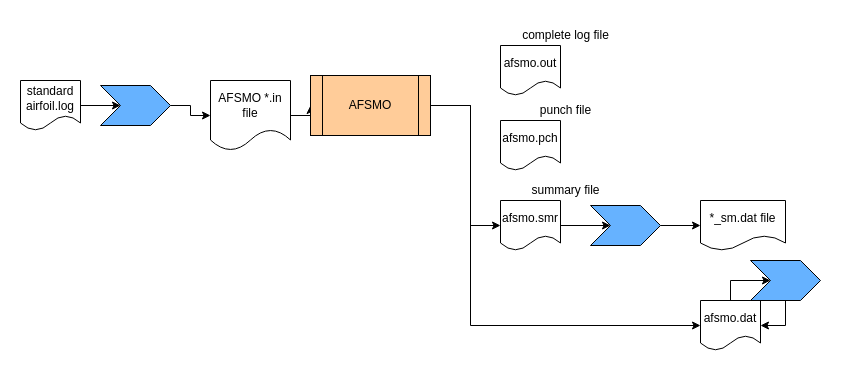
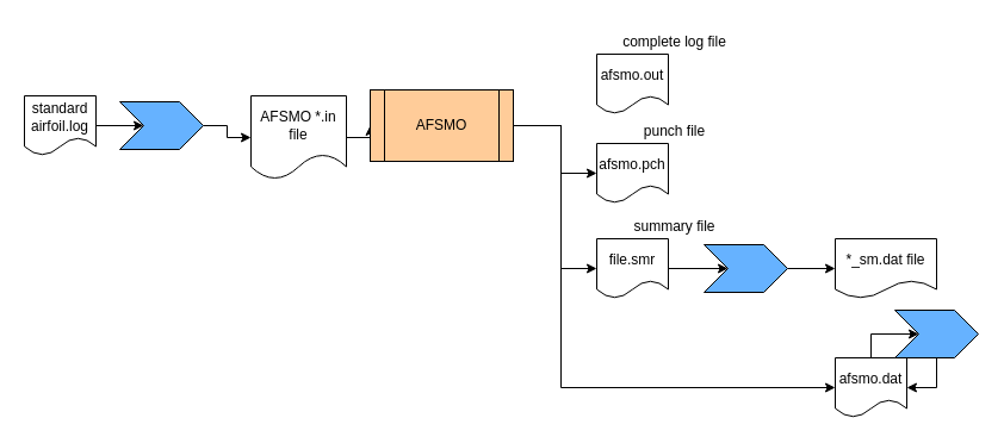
+ <mxCell id="8" style="edgeStyle=orthogonalEdgeStyle;rounded=0;orthogonalLoop=1;jettySize=auto;html=1;" edge="1" parent="1" source="11" target="15"><mxGeometry relative="1" as="geometry"><Array as="points"><mxPoint x="470" y="105" /><mxPoint x="470" y="145" /></Array></mxGeometry></mxCell>
- <mxCell id="17" value="afsmo.smr" style="shape=document;whiteSpace=wrap;html=1;boundedLbl=1;" vertex="1" parent="1"><mxGeometry x="500" y="200" width="60" height="50" as="geometry" /></mxCell>
+ <mxCell id="17" value="file.smr" style="shape=document;whiteSpace=wrap;html=1;boundedLbl=1;" vertex="1" parent="1"><mxGeometry x="500" y="200" width="60" height="50" as="geometry" /></mxCell>
